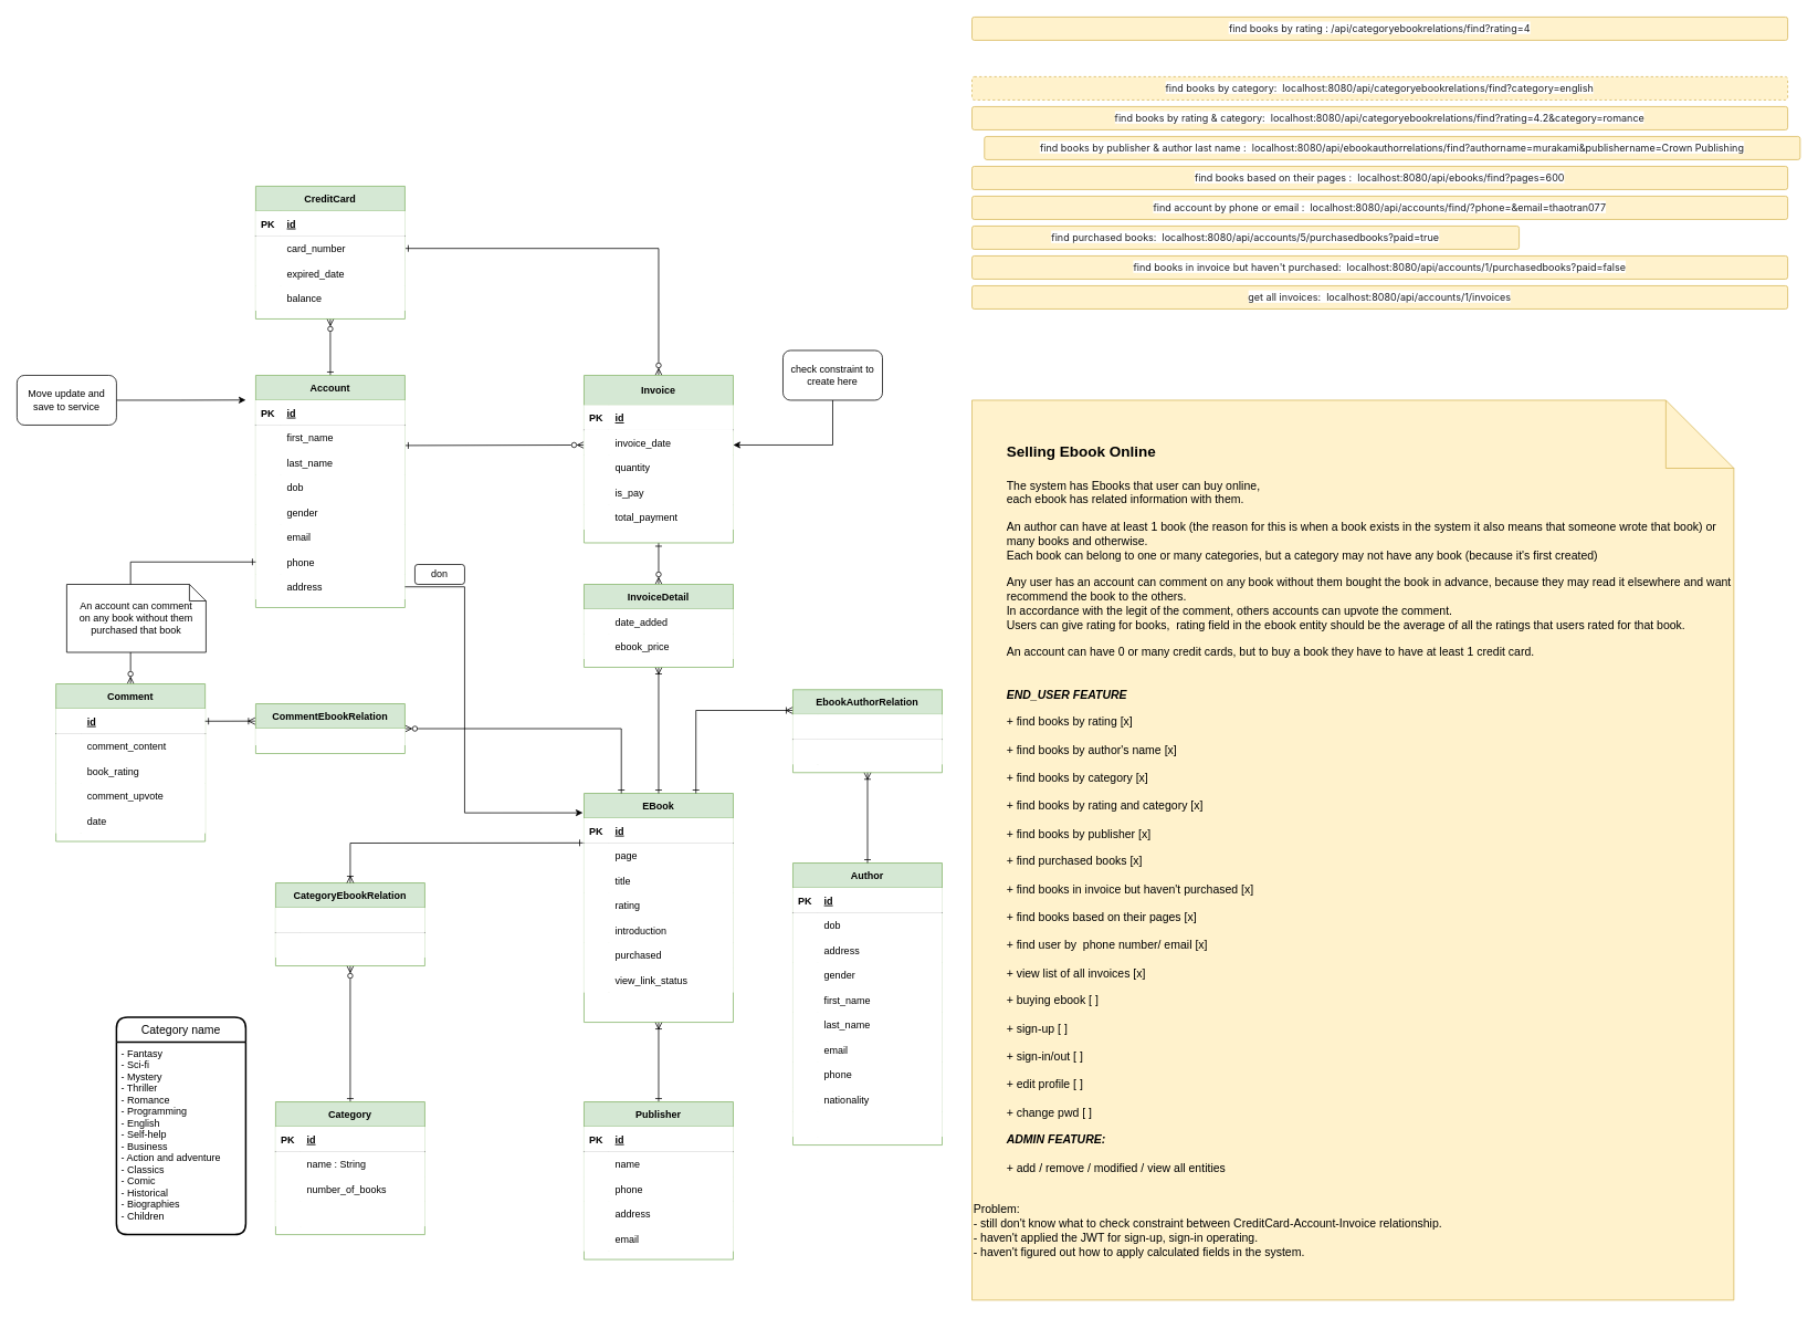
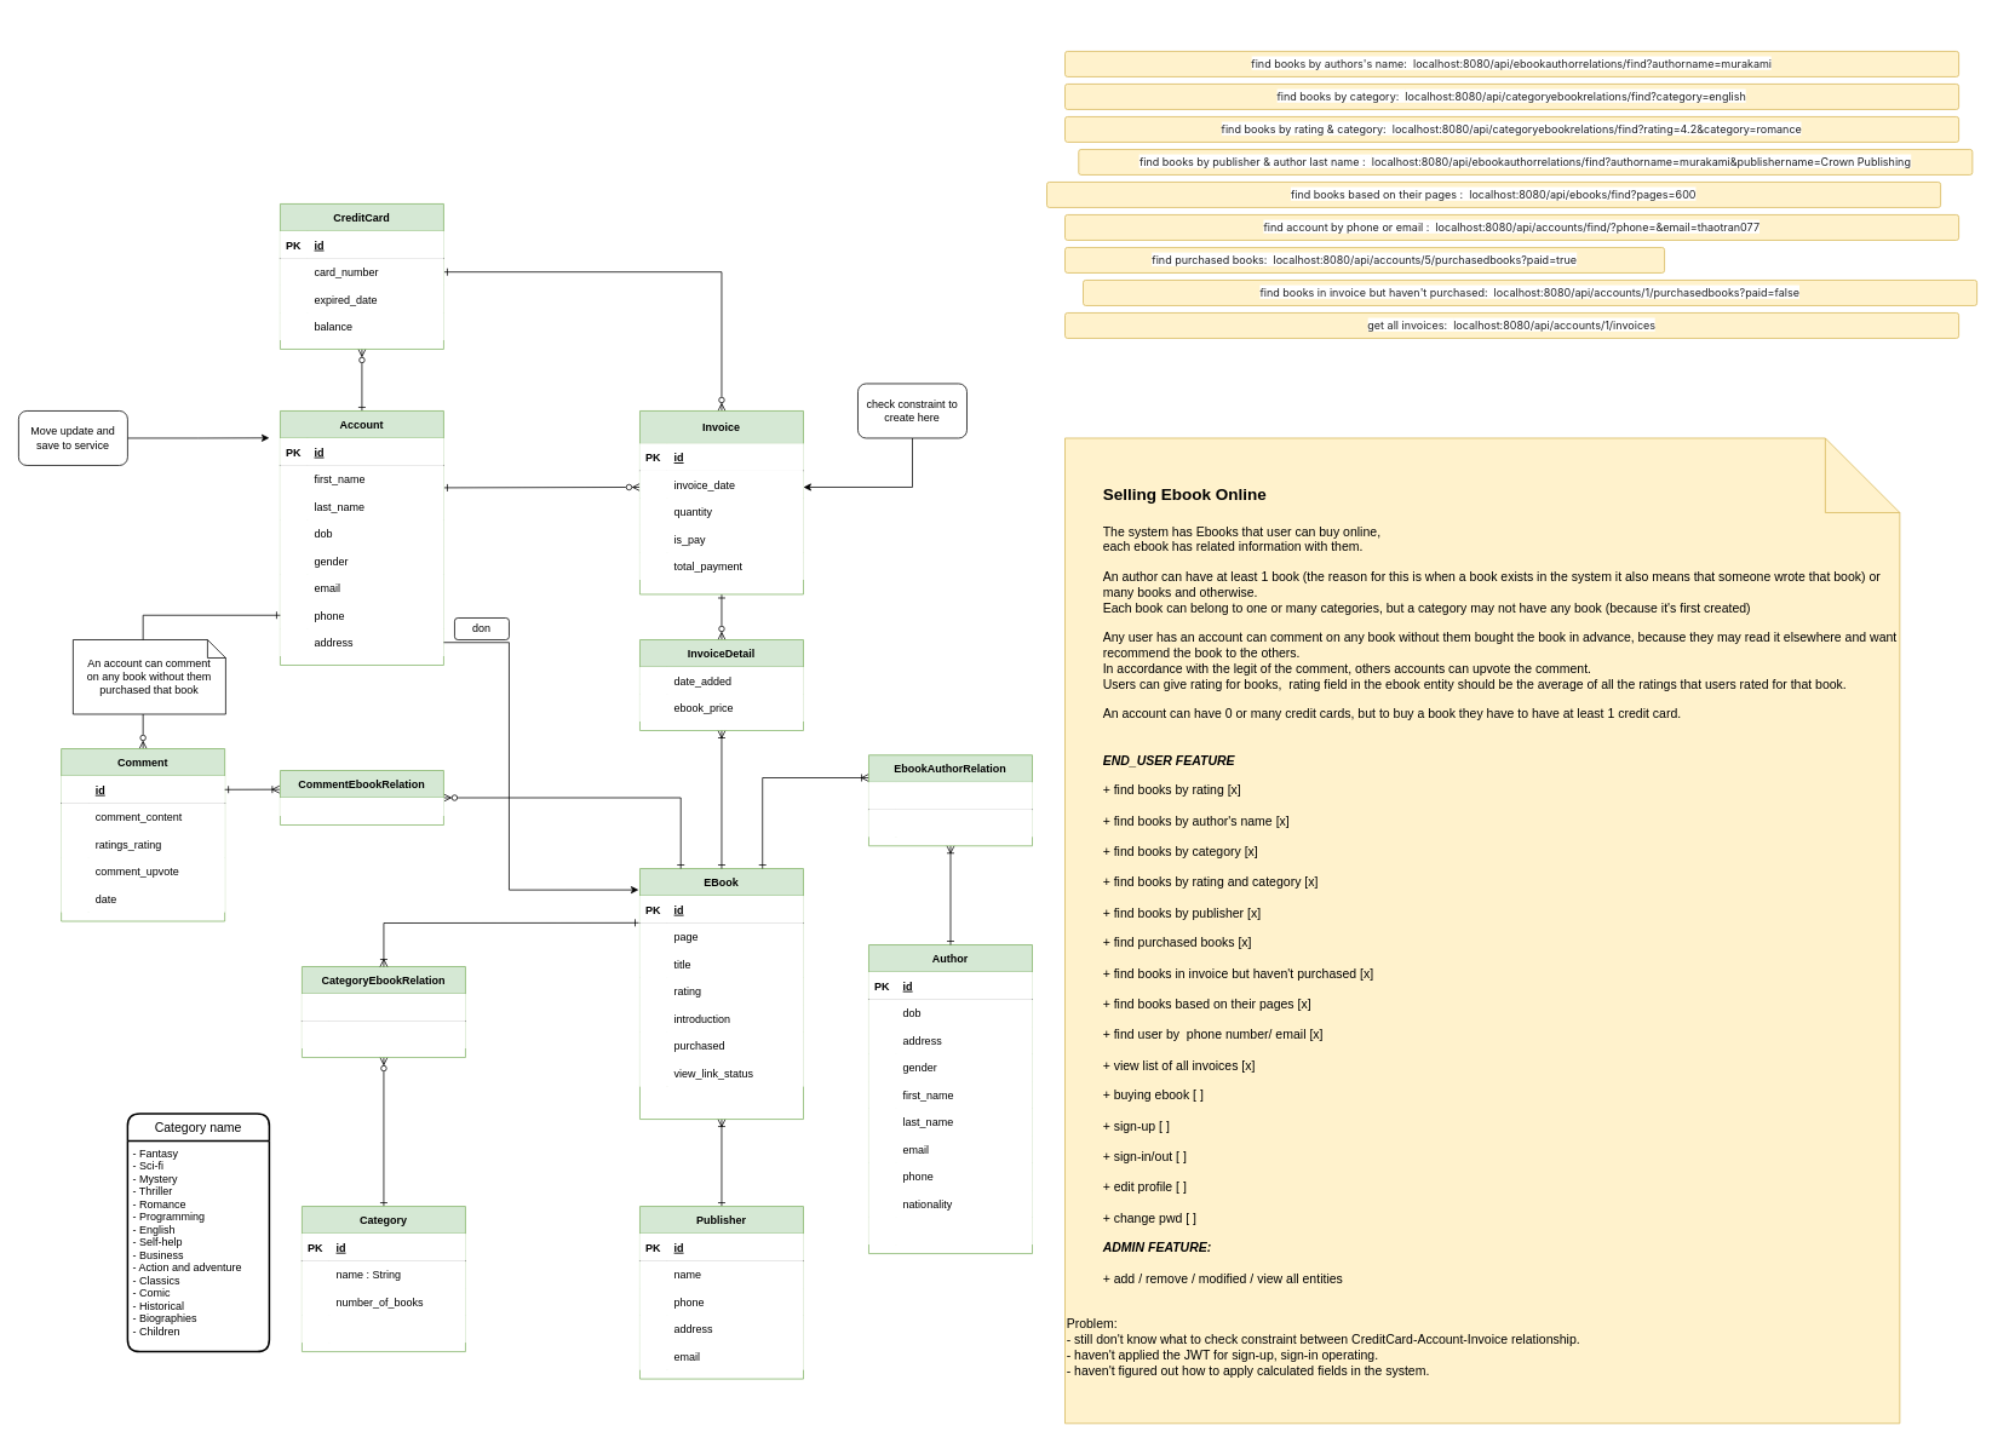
- <mxCell id="196" value="&lt;span style=&quot;color: rgb(33, 33, 33); font-family: Inter, system-ui, -apple-system, BlinkMacSystemFont, &amp;quot;Segoe UI&amp;quot;, Roboto, Oxygen, Ubuntu, Cantarell, &amp;quot;Fira Sans&amp;quot;, &amp;quot;Droid Sans&amp;quot;, Helvetica, Arial, sans-serif; text-align: left; background-color: rgb(255, 255, 255);&quot;&gt;find books by rating : /api/categoryebookrelations/find?rating=4&lt;/span&gt;" style="rounded=1;arcSize=10;whiteSpace=wrap;html=1;align=center;fillColor=#fff2cc;strokeColor=#d6b656;" parent="1" vertex="1"><mxGeometry x="1172" y="20" width="984" height="28" as="geometry" /></mxCell>
+ <mxCell id="197" value="&lt;span style=&quot;color: rgb(33, 33, 33); font-family: Inter, system-ui, -apple-system, BlinkMacSystemFont, &amp;quot;Segoe UI&amp;quot;, Roboto, Oxygen, Ubuntu, Cantarell, &amp;quot;Fira Sans&amp;quot;, &amp;quot;Droid Sans&amp;quot;, Helvetica, Arial, sans-serif; text-align: left; background-color: rgb(255, 255, 255);&quot;&gt;find books by authors's name:&amp;nbsp;&amp;nbsp;&lt;/span&gt;&lt;span style=&quot;color: rgb(33, 33, 33); font-family: Inter, system-ui, -apple-system, BlinkMacSystemFont, &amp;quot;Segoe UI&amp;quot;, Roboto, Oxygen, Ubuntu, Cantarell, &amp;quot;Fira Sans&amp;quot;, &amp;quot;Droid Sans&amp;quot;, Helvetica, Arial, sans-serif; text-align: left; background-color: rgb(255, 255, 255);&quot;&gt;localhost:8080/api/ebookauthorrelations/find?authorname=murakami&lt;/span&gt;" style="rounded=1;arcSize=10;whiteSpace=wrap;html=1;align=center;fillColor=#fff2cc;strokeColor=#d6b656;" parent="1" vertex="1"><mxGeometry x="1172" y="56" width="984" height="28" as="geometry" /></mxCell>
- <mxCell id="198" value="&lt;span style=&quot;color: rgb(33, 33, 33); font-family: Inter, system-ui, -apple-system, BlinkMacSystemFont, &amp;quot;Segoe UI&amp;quot;, Roboto, Oxygen, Ubuntu, Cantarell, &amp;quot;Fira Sans&amp;quot;, &amp;quot;Droid Sans&amp;quot;, Helvetica, Arial, sans-serif; text-align: left; background-color: rgb(255, 255, 255);&quot;&gt;find books by category:&amp;nbsp;&amp;nbsp;&lt;/span&gt;&lt;span style=&quot;color: rgb(33, 33, 33); font-family: Inter, system-ui, -apple-system, BlinkMacSystemFont, &amp;quot;Segoe UI&amp;quot;, Roboto, Oxygen, Ubuntu, Cantarell, &amp;quot;Fira Sans&amp;quot;, &amp;quot;Droid Sans&amp;quot;, Helvetica, Arial, sans-serif; text-align: left; background-color: rgb(255, 255, 255);&quot;&gt;localhost:8080/api/categoryebookrelations/find?category=english&lt;/span&gt;" style="rounded=1;arcSize=10;whiteSpace=wrap;html=1;align=center;fillColor=#fff2cc;strokeColor=#d6b656;dashed=1;" parent="1" vertex="1"><mxGeometry x="1172" y="92" width="984" height="28" as="geometry" /></mxCell>
+ <mxCell id="198" value="&lt;span style=&quot;color: rgb(33, 33, 33); font-family: Inter, system-ui, -apple-system, BlinkMacSystemFont, &amp;quot;Segoe UI&amp;quot;, Roboto, Oxygen, Ubuntu, Cantarell, &amp;quot;Fira Sans&amp;quot;, &amp;quot;Droid Sans&amp;quot;, Helvetica, Arial, sans-serif; text-align: left; background-color: rgb(255, 255, 255);&quot;&gt;find books by category:&amp;nbsp;&amp;nbsp;&lt;/span&gt;&lt;span style=&quot;color: rgb(33, 33, 33); font-family: Inter, system-ui, -apple-system, BlinkMacSystemFont, &amp;quot;Segoe UI&amp;quot;, Roboto, Oxygen, Ubuntu, Cantarell, &amp;quot;Fira Sans&amp;quot;, &amp;quot;Droid Sans&amp;quot;, Helvetica, Arial, sans-serif; text-align: left; background-color: rgb(255, 255, 255);&quot;&gt;localhost:8080/api/categoryebookrelations/find?category=english&lt;/span&gt;" style="rounded=1;arcSize=10;whiteSpace=wrap;html=1;align=center;fillColor=#fff2cc;strokeColor=#d6b656;" parent="1" vertex="1"><mxGeometry x="1172" y="92" width="984" height="28" as="geometry" /></mxCell>
- <mxCell id="201" value="&lt;span style=&quot;color: rgb(33, 33, 33); font-family: Inter, system-ui, -apple-system, BlinkMacSystemFont, &amp;quot;Segoe UI&amp;quot;, Roboto, Oxygen, Ubuntu, Cantarell, &amp;quot;Fira Sans&amp;quot;, &amp;quot;Droid Sans&amp;quot;, Helvetica, Arial, sans-serif; text-align: left; background-color: rgb(255, 255, 255);&quot;&gt;find books based on their pages :&amp;nbsp;&amp;nbsp;&lt;/span&gt;&lt;span style=&quot;color: rgb(33, 33, 33); font-family: Inter, system-ui, -apple-system, system-ui, &amp;quot;Segoe UI&amp;quot;, Roboto, Oxygen, Ubuntu, Cantarell, &amp;quot;Fira Sans&amp;quot;, &amp;quot;Droid Sans&amp;quot;, Helvetica, Arial, sans-serif; background-color: rgb(255, 255, 255);&quot;&gt;localhost:8080/api/ebooks/find?pages=600&lt;br&gt;&lt;/span&gt;" style="rounded=1;arcSize=10;whiteSpace=wrap;html=1;align=center;fillColor=#fff2cc;strokeColor=#d6b656;" parent="1" vertex="1"><mxGeometry x="1172" y="200" width="984" height="28" as="geometry" /></mxCell>
+ <mxCell id="201" value="&lt;span style=&quot;color: rgb(33, 33, 33); font-family: Inter, system-ui, -apple-system, BlinkMacSystemFont, &amp;quot;Segoe UI&amp;quot;, Roboto, Oxygen, Ubuntu, Cantarell, &amp;quot;Fira Sans&amp;quot;, &amp;quot;Droid Sans&amp;quot;, Helvetica, Arial, sans-serif; text-align: left; background-color: rgb(255, 255, 255);&quot;&gt;find books based on their pages :&amp;nbsp;&amp;nbsp;&lt;/span&gt;&lt;span style=&quot;color: rgb(33, 33, 33); font-family: Inter, system-ui, -apple-system, system-ui, &amp;quot;Segoe UI&amp;quot;, Roboto, Oxygen, Ubuntu, Cantarell, &amp;quot;Fira Sans&amp;quot;, &amp;quot;Droid Sans&amp;quot;, Helvetica, Arial, sans-serif; background-color: rgb(255, 255, 255);&quot;&gt;localhost:8080/api/ebooks/find?pages=600&lt;br&gt;&lt;/span&gt;" style="rounded=1;arcSize=10;whiteSpace=wrap;html=1;align=center;fillColor=#fff2cc;strokeColor=#d6b656;" parent="1" vertex="1"><mxGeometry x="1152" y="200" width="984" height="28" as="geometry" /></mxCell>
- <mxCell id="204" value="&lt;span style=&quot;color: rgb(33, 33, 33); font-family: Inter, system-ui, -apple-system, BlinkMacSystemFont, &amp;quot;Segoe UI&amp;quot;, Roboto, Oxygen, Ubuntu, Cantarell, &amp;quot;Fira Sans&amp;quot;, &amp;quot;Droid Sans&amp;quot;, Helvetica, Arial, sans-serif; text-align: left; background-color: rgb(255, 255, 255);&quot;&gt;find books in invoice but haven't purchased:&amp;nbsp;&amp;nbsp;&lt;/span&gt;&lt;span style=&quot;color: rgb(33, 33, 33); font-family: Inter, system-ui, -apple-system, BlinkMacSystemFont, &amp;quot;Segoe UI&amp;quot;, Roboto, Oxygen, Ubuntu, Cantarell, &amp;quot;Fira Sans&amp;quot;, &amp;quot;Droid Sans&amp;quot;, Helvetica, Arial, sans-serif; text-align: left; background-color: rgb(255, 255, 255);&quot;&gt;localhost:8080/api/accounts/1/purchasedbooks?paid=false&lt;/span&gt;&lt;span style=&quot;color: rgb(33, 33, 33); font-family: Inter, system-ui, -apple-system, system-ui, &amp;quot;Segoe UI&amp;quot;, Roboto, Oxygen, Ubuntu, Cantarell, &amp;quot;Fira Sans&amp;quot;, &amp;quot;Droid Sans&amp;quot;, Helvetica, Arial, sans-serif; background-color: rgb(255, 255, 255);&quot;&gt;&lt;br&gt;&lt;/span&gt;" style="rounded=1;arcSize=10;whiteSpace=wrap;html=1;align=center;fillColor=#fff2cc;strokeColor=#d6b656;" vertex="1" parent="1"><mxGeometry x="1172" y="308" width="984" height="28" as="geometry" /></mxCell>
+ <mxCell id="204" value="&lt;span style=&quot;color: rgb(33, 33, 33); font-family: Inter, system-ui, -apple-system, BlinkMacSystemFont, &amp;quot;Segoe UI&amp;quot;, Roboto, Oxygen, Ubuntu, Cantarell, &amp;quot;Fira Sans&amp;quot;, &amp;quot;Droid Sans&amp;quot;, Helvetica, Arial, sans-serif; text-align: left; background-color: rgb(255, 255, 255);&quot;&gt;find books in invoice but haven't purchased:&amp;nbsp;&amp;nbsp;&lt;/span&gt;&lt;span style=&quot;color: rgb(33, 33, 33); font-family: Inter, system-ui, -apple-system, BlinkMacSystemFont, &amp;quot;Segoe UI&amp;quot;, Roboto, Oxygen, Ubuntu, Cantarell, &amp;quot;Fira Sans&amp;quot;, &amp;quot;Droid Sans&amp;quot;, Helvetica, Arial, sans-serif; text-align: left; background-color: rgb(255, 255, 255);&quot;&gt;localhost:8080/api/accounts/1/purchasedbooks?paid=false&lt;/span&gt;&lt;span style=&quot;color: rgb(33, 33, 33); font-family: Inter, system-ui, -apple-system, system-ui, &amp;quot;Segoe UI&amp;quot;, Roboto, Oxygen, Ubuntu, Cantarell, &amp;quot;Fira Sans&amp;quot;, &amp;quot;Droid Sans&amp;quot;, Helvetica, Arial, sans-serif; background-color: rgb(255, 255, 255);&quot;&gt;&lt;br&gt;&lt;/span&gt;" style="rounded=1;arcSize=10;whiteSpace=wrap;html=1;align=center;fillColor=#fff2cc;strokeColor=#d6b656;" vertex="1" parent="1"><mxGeometry x="1192" y="308" width="984" height="28" as="geometry" /></mxCell>
- <mxCell id="186" value="book_rating" style="shape=partialRectangle;connectable=0;top=0;left=0;bottom=0;right=0;align=left;spacingLeft=6;overflow=hidden;" parent="184" vertex="1"><mxGeometry x="30" width="150" height="30" as="geometry"><mxRectangle width="150" height="30" as="alternateBounds" /></mxGeometry></mxCell>
+ <mxCell id="186" value="ratings_rating" style="shape=partialRectangle;connectable=0;top=0;left=0;bottom=0;right=0;align=left;spacingLeft=6;overflow=hidden;" parent="184" vertex="1"><mxGeometry x="30" width="150" height="30" as="geometry"><mxRectangle width="150" height="30" as="alternateBounds" /></mxGeometry></mxCell>
